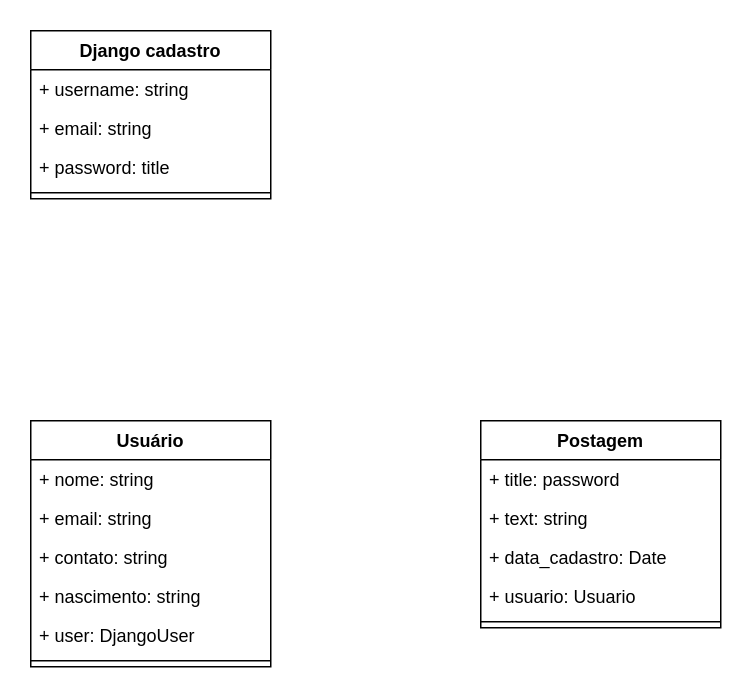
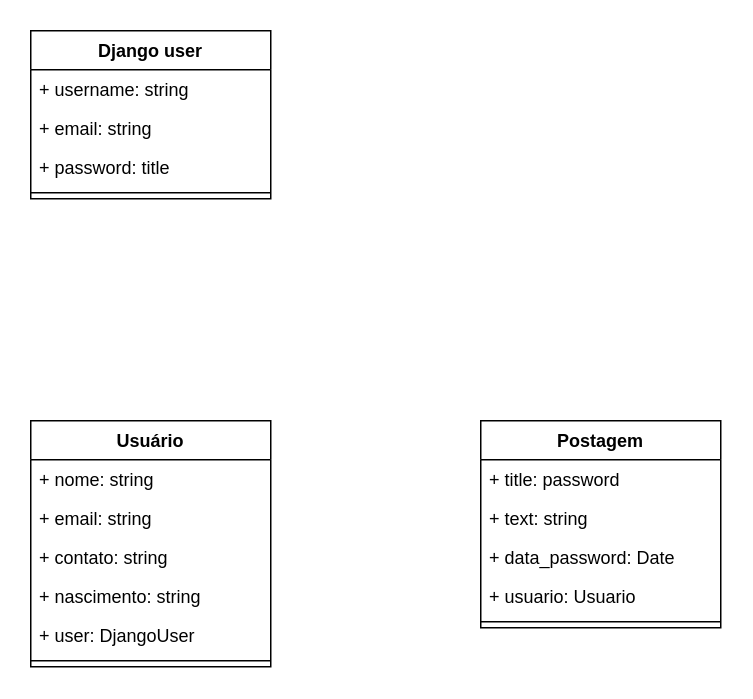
- <mxCell id="9" value="Django cadastro" style="swimlane;fontStyle=1;align=center;verticalAlign=top;childLayout=stackLayout;horizontal=1;startSize=26;horizontalStack=0;resizeParent=1;resizeParentMax=0;resizeLast=0;collapsible=1;marginBottom=0;" vertex="1" parent="1"><mxGeometry x="20" y="20" width="160" height="112" as="geometry" /></mxCell>
+ <mxCell id="9" value="Django user" style="swimlane;fontStyle=1;align=center;verticalAlign=top;childLayout=stackLayout;horizontal=1;startSize=26;horizontalStack=0;resizeParent=1;resizeParentMax=0;resizeLast=0;collapsible=1;marginBottom=0;" vertex="1" parent="1"><mxGeometry x="20" y="20" width="160" height="112" as="geometry" /></mxCell>
- <mxCell id="17" value="+ data_cadastro: Date" style="text;strokeColor=none;fillColor=none;align=left;verticalAlign=top;spacingLeft=4;spacingRight=4;overflow=hidden;rotatable=0;points=[[0,0.5],[1,0.5]];portConstraint=eastwest;" vertex="1" parent="14"><mxGeometry y="78" width="160" height="26" as="geometry" /></mxCell>
+ <mxCell id="17" value="+ data_password: Date" style="text;strokeColor=none;fillColor=none;align=left;verticalAlign=top;spacingLeft=4;spacingRight=4;overflow=hidden;rotatable=0;points=[[0,0.5],[1,0.5]];portConstraint=eastwest;" vertex="1" parent="14"><mxGeometry y="78" width="160" height="26" as="geometry" /></mxCell>
